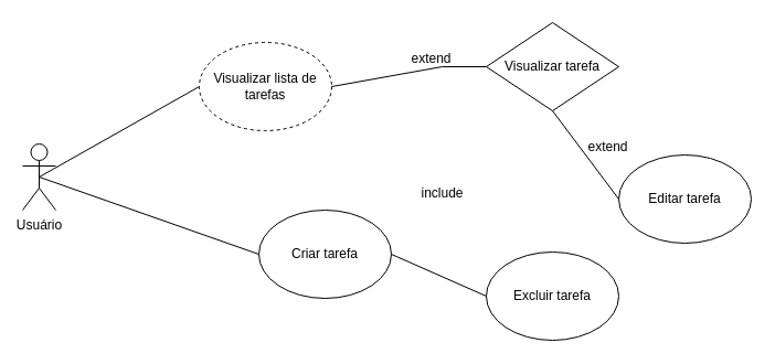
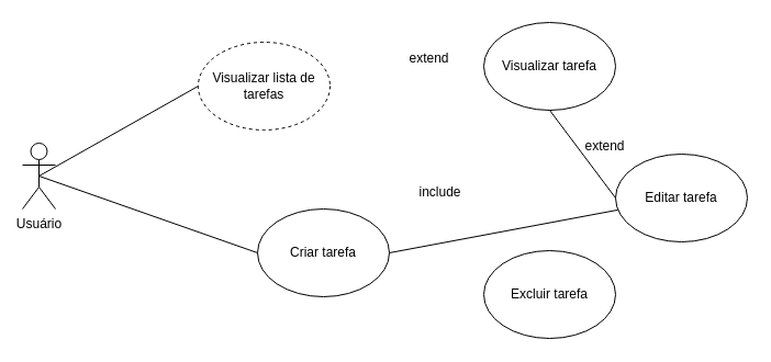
- <mxCell id="7" value="Visualizar tarefa" style="rhombus;whiteSpace=wrap;html=1;" parent="1" vertex="1"><mxGeometry x="440" y="20" width="120" height="80" as="geometry" /></mxCell>
+ <mxCell id="7" value="Visualizar tarefa" style="ellipse;whiteSpace=wrap;html=1;" parent="1" vertex="1"><mxGeometry x="440" y="20" width="120" height="80" as="geometry" /></mxCell>
- <mxCell id="8" value="" style="endArrow=none;html=1;rounded=0;exitX=1;exitY=0.5;exitDx=0;exitDy=0;entryX=0;entryY=0.5;entryDx=0;entryDy=0;" parent="1" source="3" target="7" edge="1"><mxGeometry width="50" height="50" relative="1" as="geometry"><mxPoint x="270" y="330" as="sourcePoint" /><mxPoint x="450" y="70" as="targetPoint" /><Array as="points"><mxPoint x="400" y="60" /></Array></mxGeometry></mxCell>
- <mxCell id="10" value="" style="endArrow=none;html=1;rounded=0;exitX=1;exitY=0.5;exitDx=0;exitDy=0;entryX=0;entryY=0.5;entryDx=0;entryDy=0;" parent="1" source="4" target="9" edge="1"><mxGeometry width="50" height="50" relative="1" as="geometry"><mxPoint x="370" y="350" as="sourcePoint" /><mxPoint x="420" y="300" as="targetPoint" /></mxGeometry></mxCell>
+ <mxCell id="10" value="" style="endArrow=none;html=1;rounded=0;exitX=1;exitY=0.5;exitDx=0;exitDy=0;" parent="1" source="4" target="13" edge="1"><mxGeometry width="50" height="50" relative="1" as="geometry"><mxPoint x="370" y="350" as="sourcePoint" /><mxPoint x="420" y="300" as="targetPoint" /></mxGeometry></mxCell>
